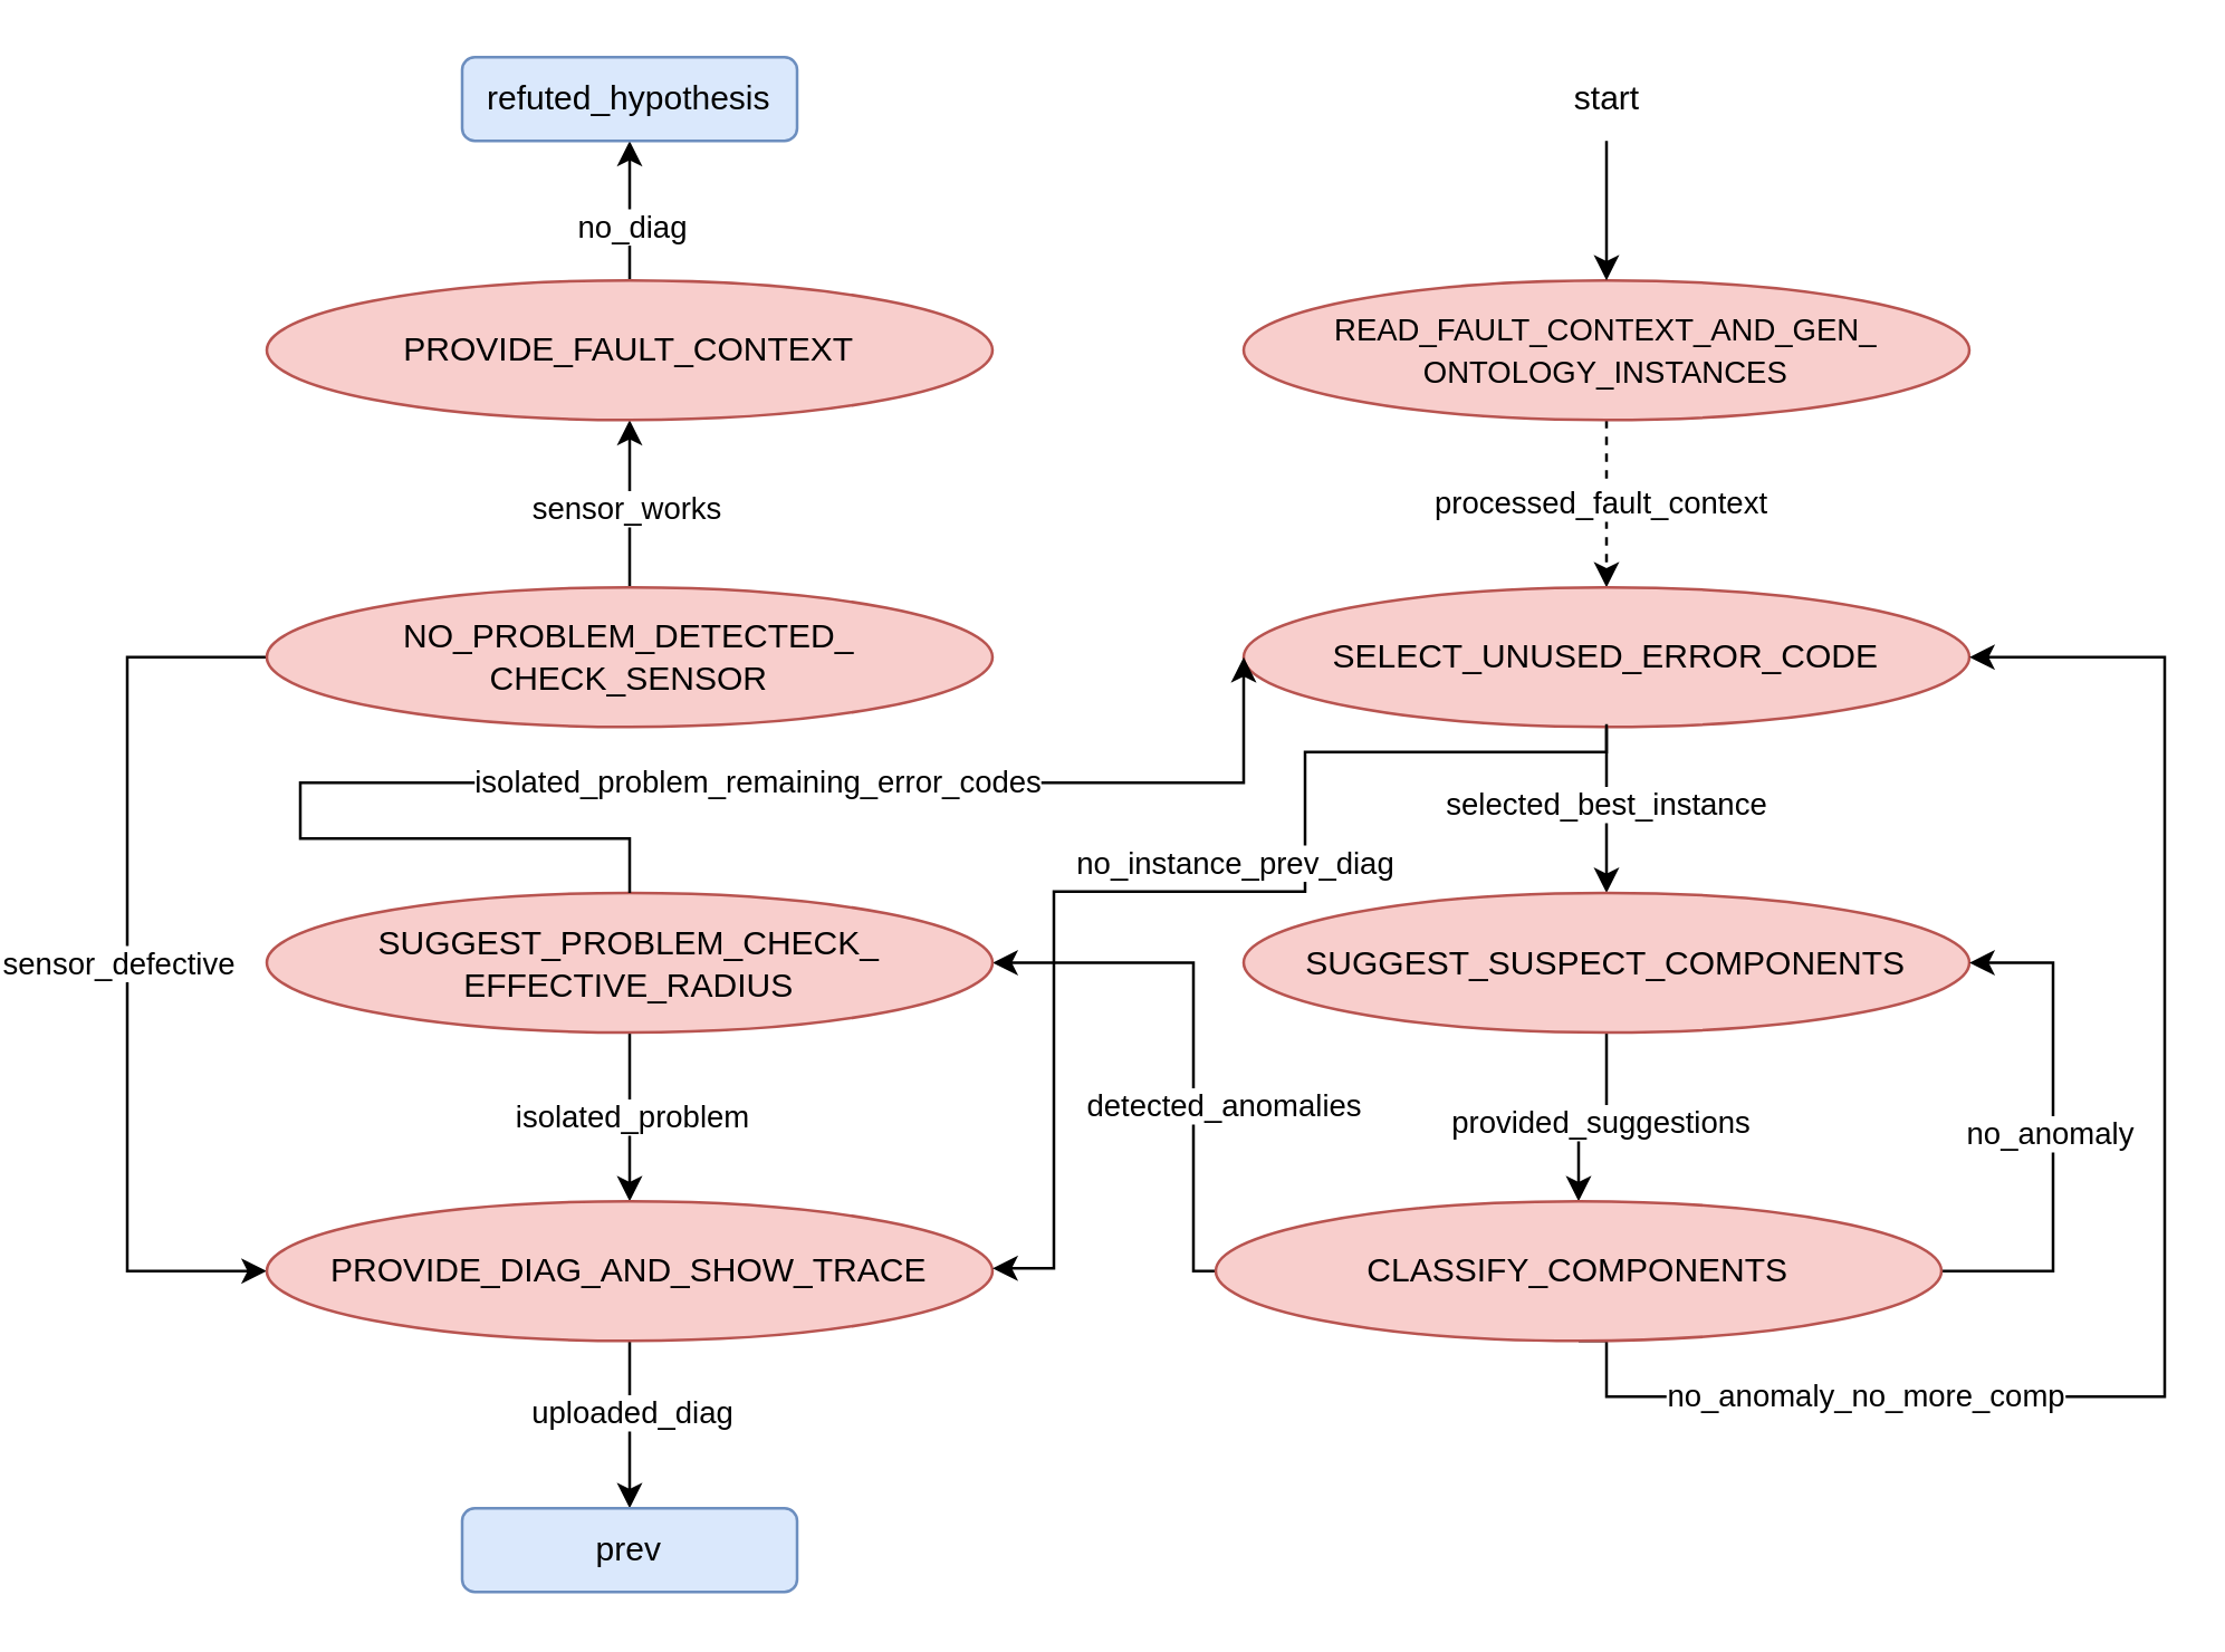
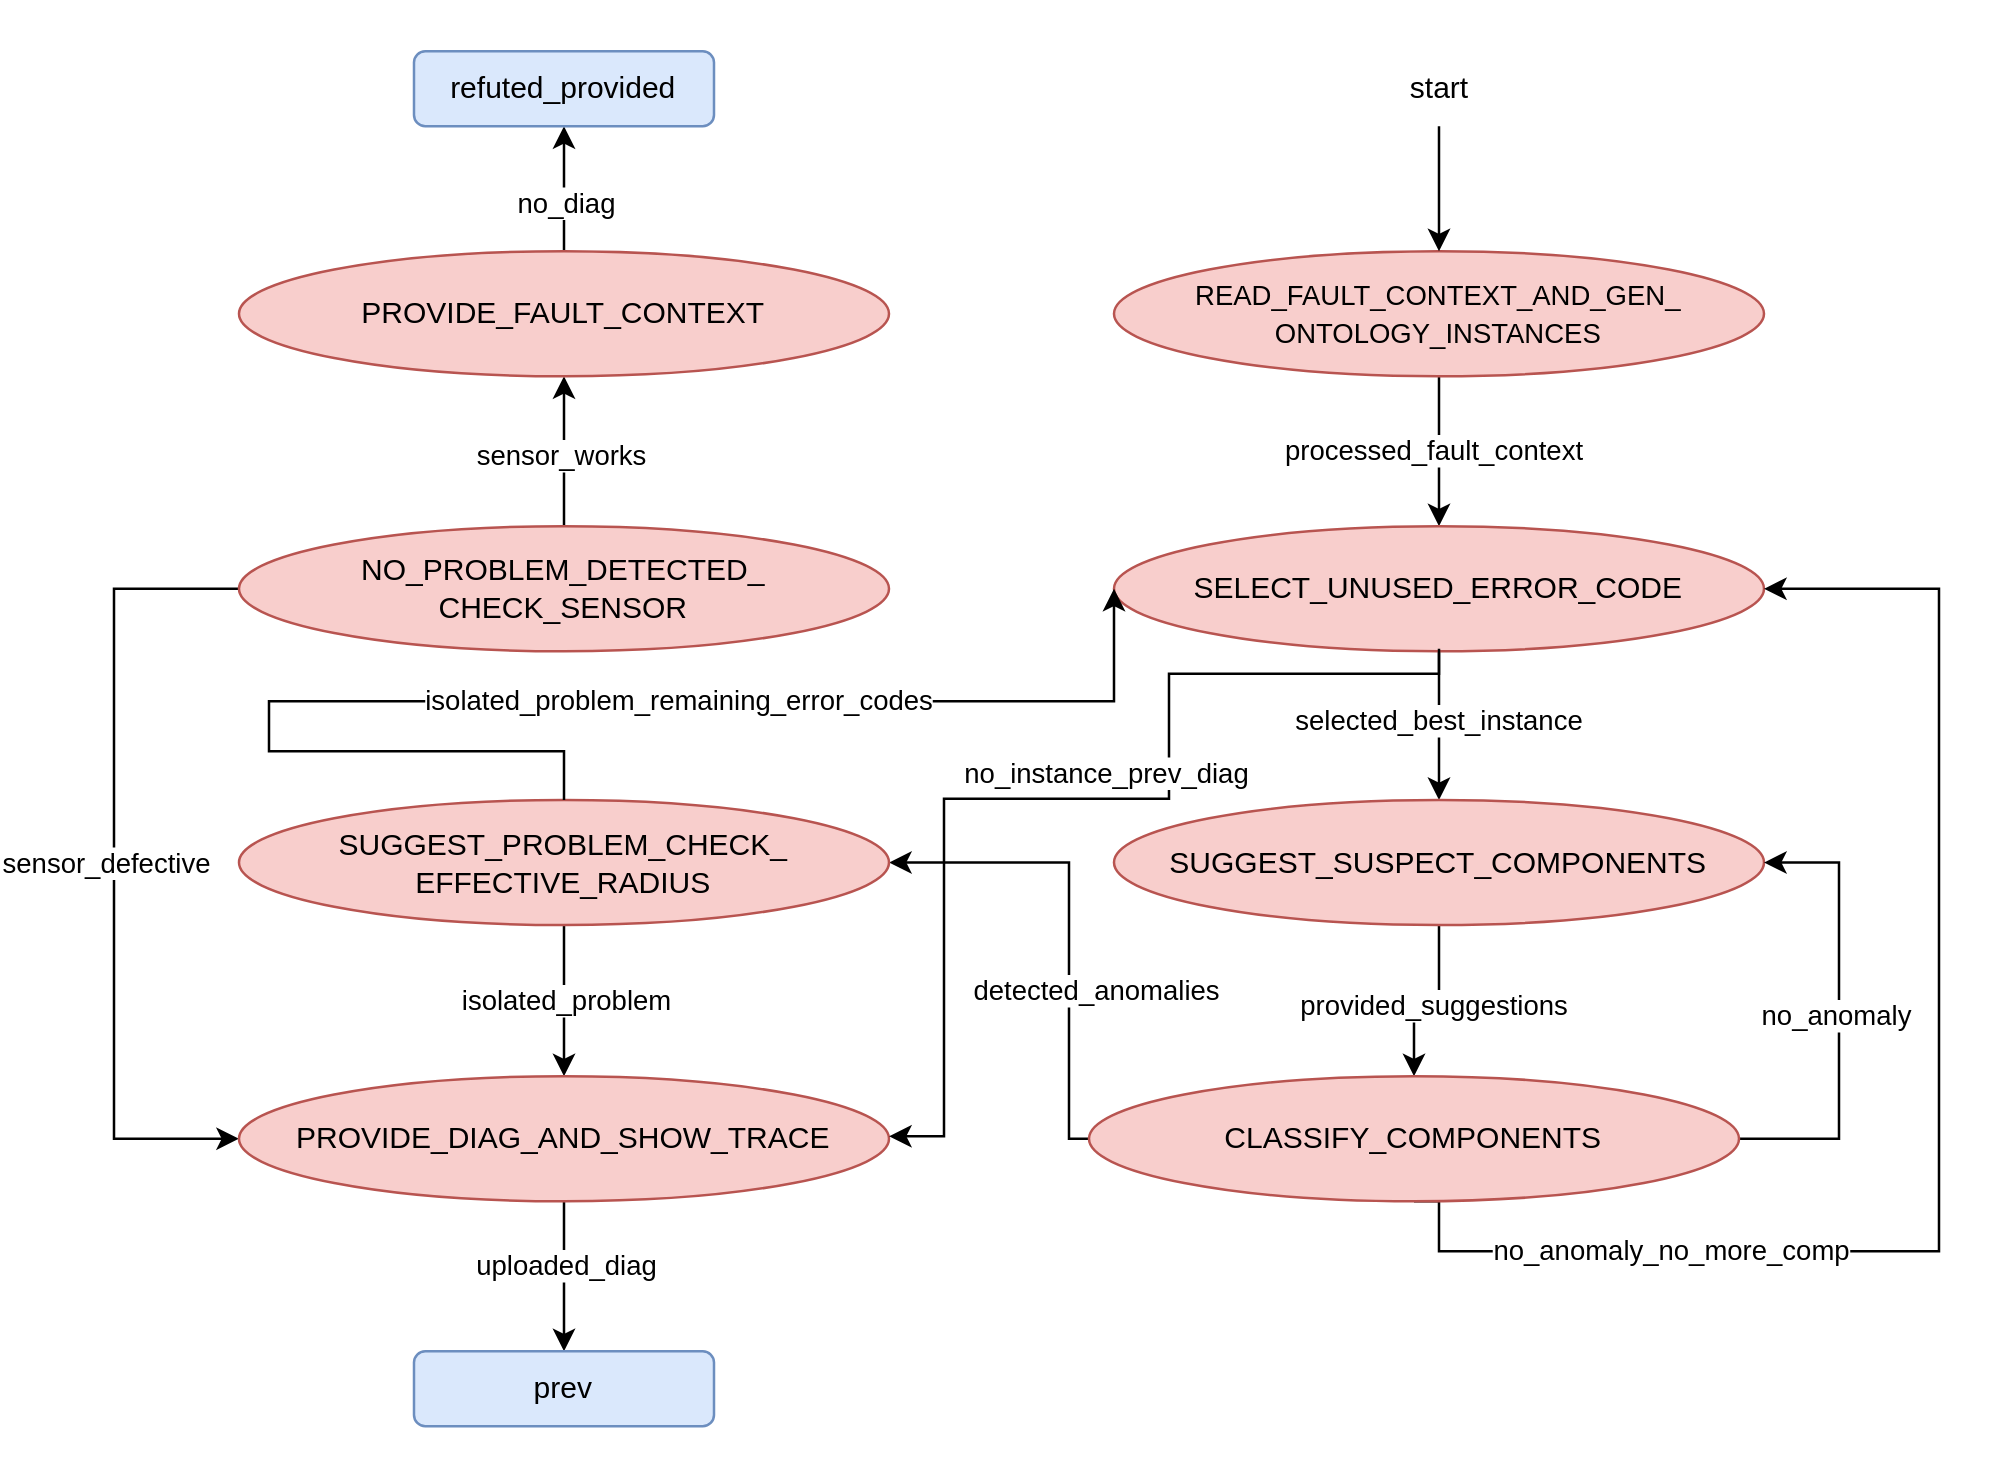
- <mxCell id="6" value="refuted_hypothesis" style="rounded=1;whiteSpace=wrap;html=1;fillColor=#dae8fc;strokeColor=#6c8ebf;" parent="1" vertex="1"><mxGeometry x="140" y="20" width="120" height="30" as="geometry" /></mxCell>
+ <mxCell id="6" value="refuted_provided" style="rounded=1;whiteSpace=wrap;html=1;fillColor=#dae8fc;strokeColor=#6c8ebf;" parent="1" vertex="1"><mxGeometry x="140" y="20" width="120" height="30" as="geometry" /></mxCell>
- <mxCell id="8" style="edgeStyle=orthogonalEdgeStyle;rounded=0;orthogonalLoop=1;jettySize=auto;html=1;dashed=1;" parent="1" source="10" target="15" edge="1"><mxGeometry relative="1" as="geometry" /></mxCell>
+ <mxCell id="8" style="edgeStyle=orthogonalEdgeStyle;rounded=0;orthogonalLoop=1;jettySize=auto;html=1;" parent="1" source="10" target="15" edge="1"><mxGeometry relative="1" as="geometry" /></mxCell>
